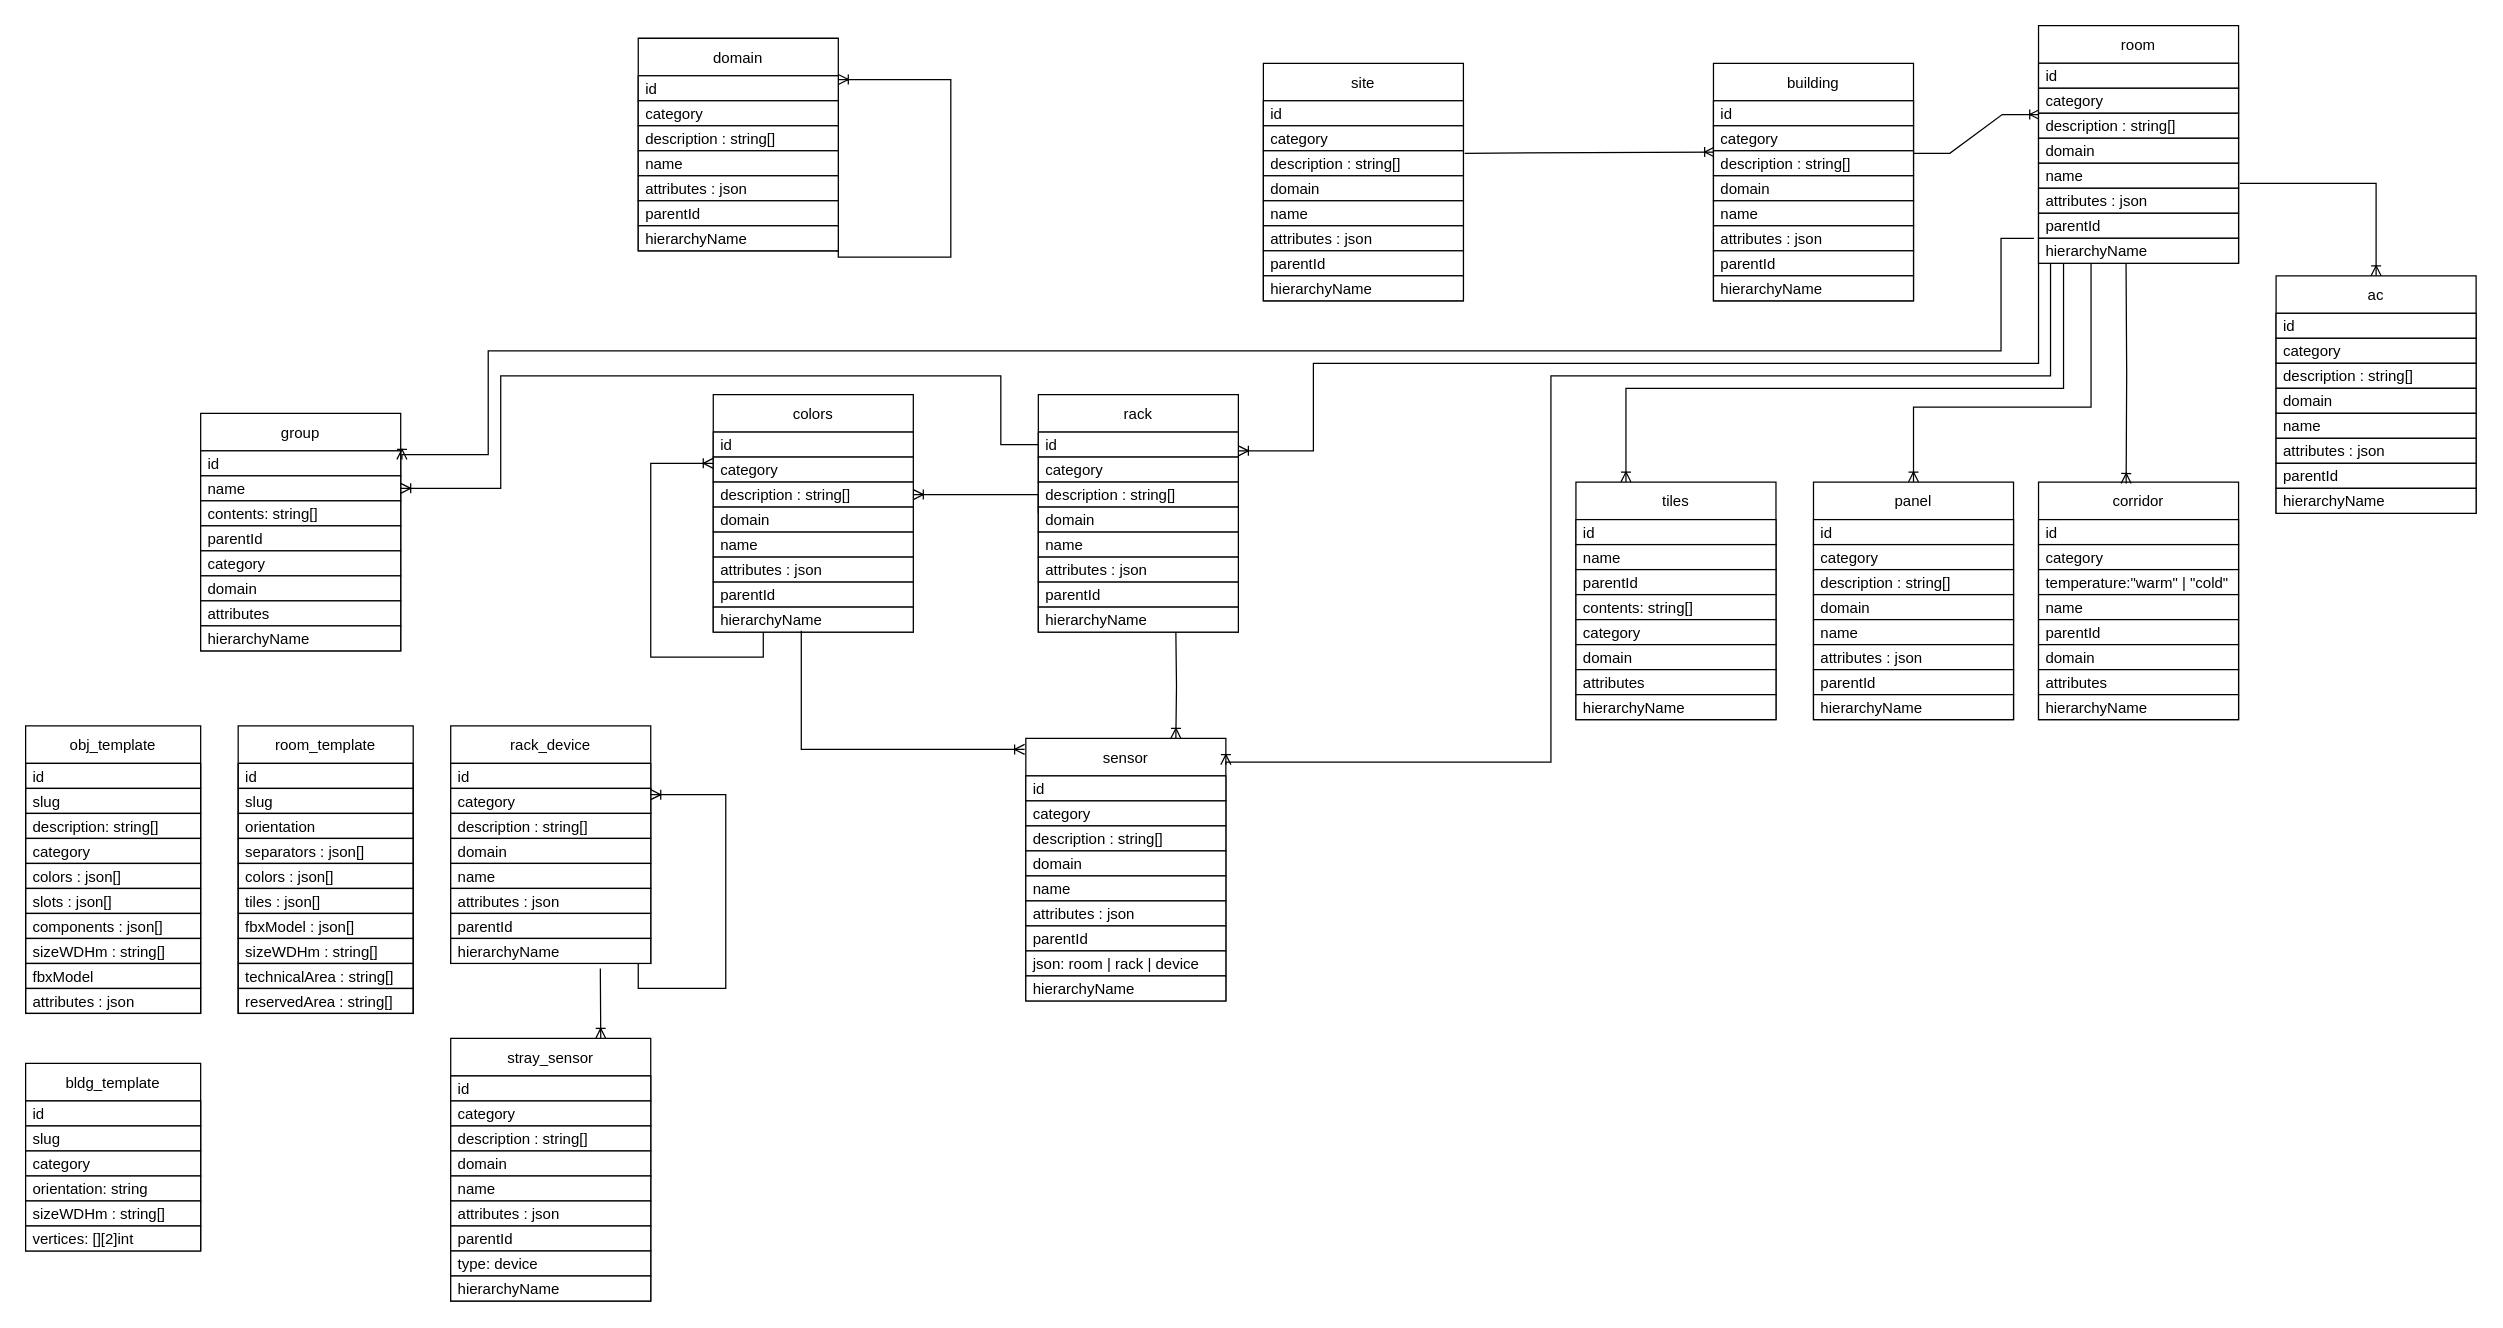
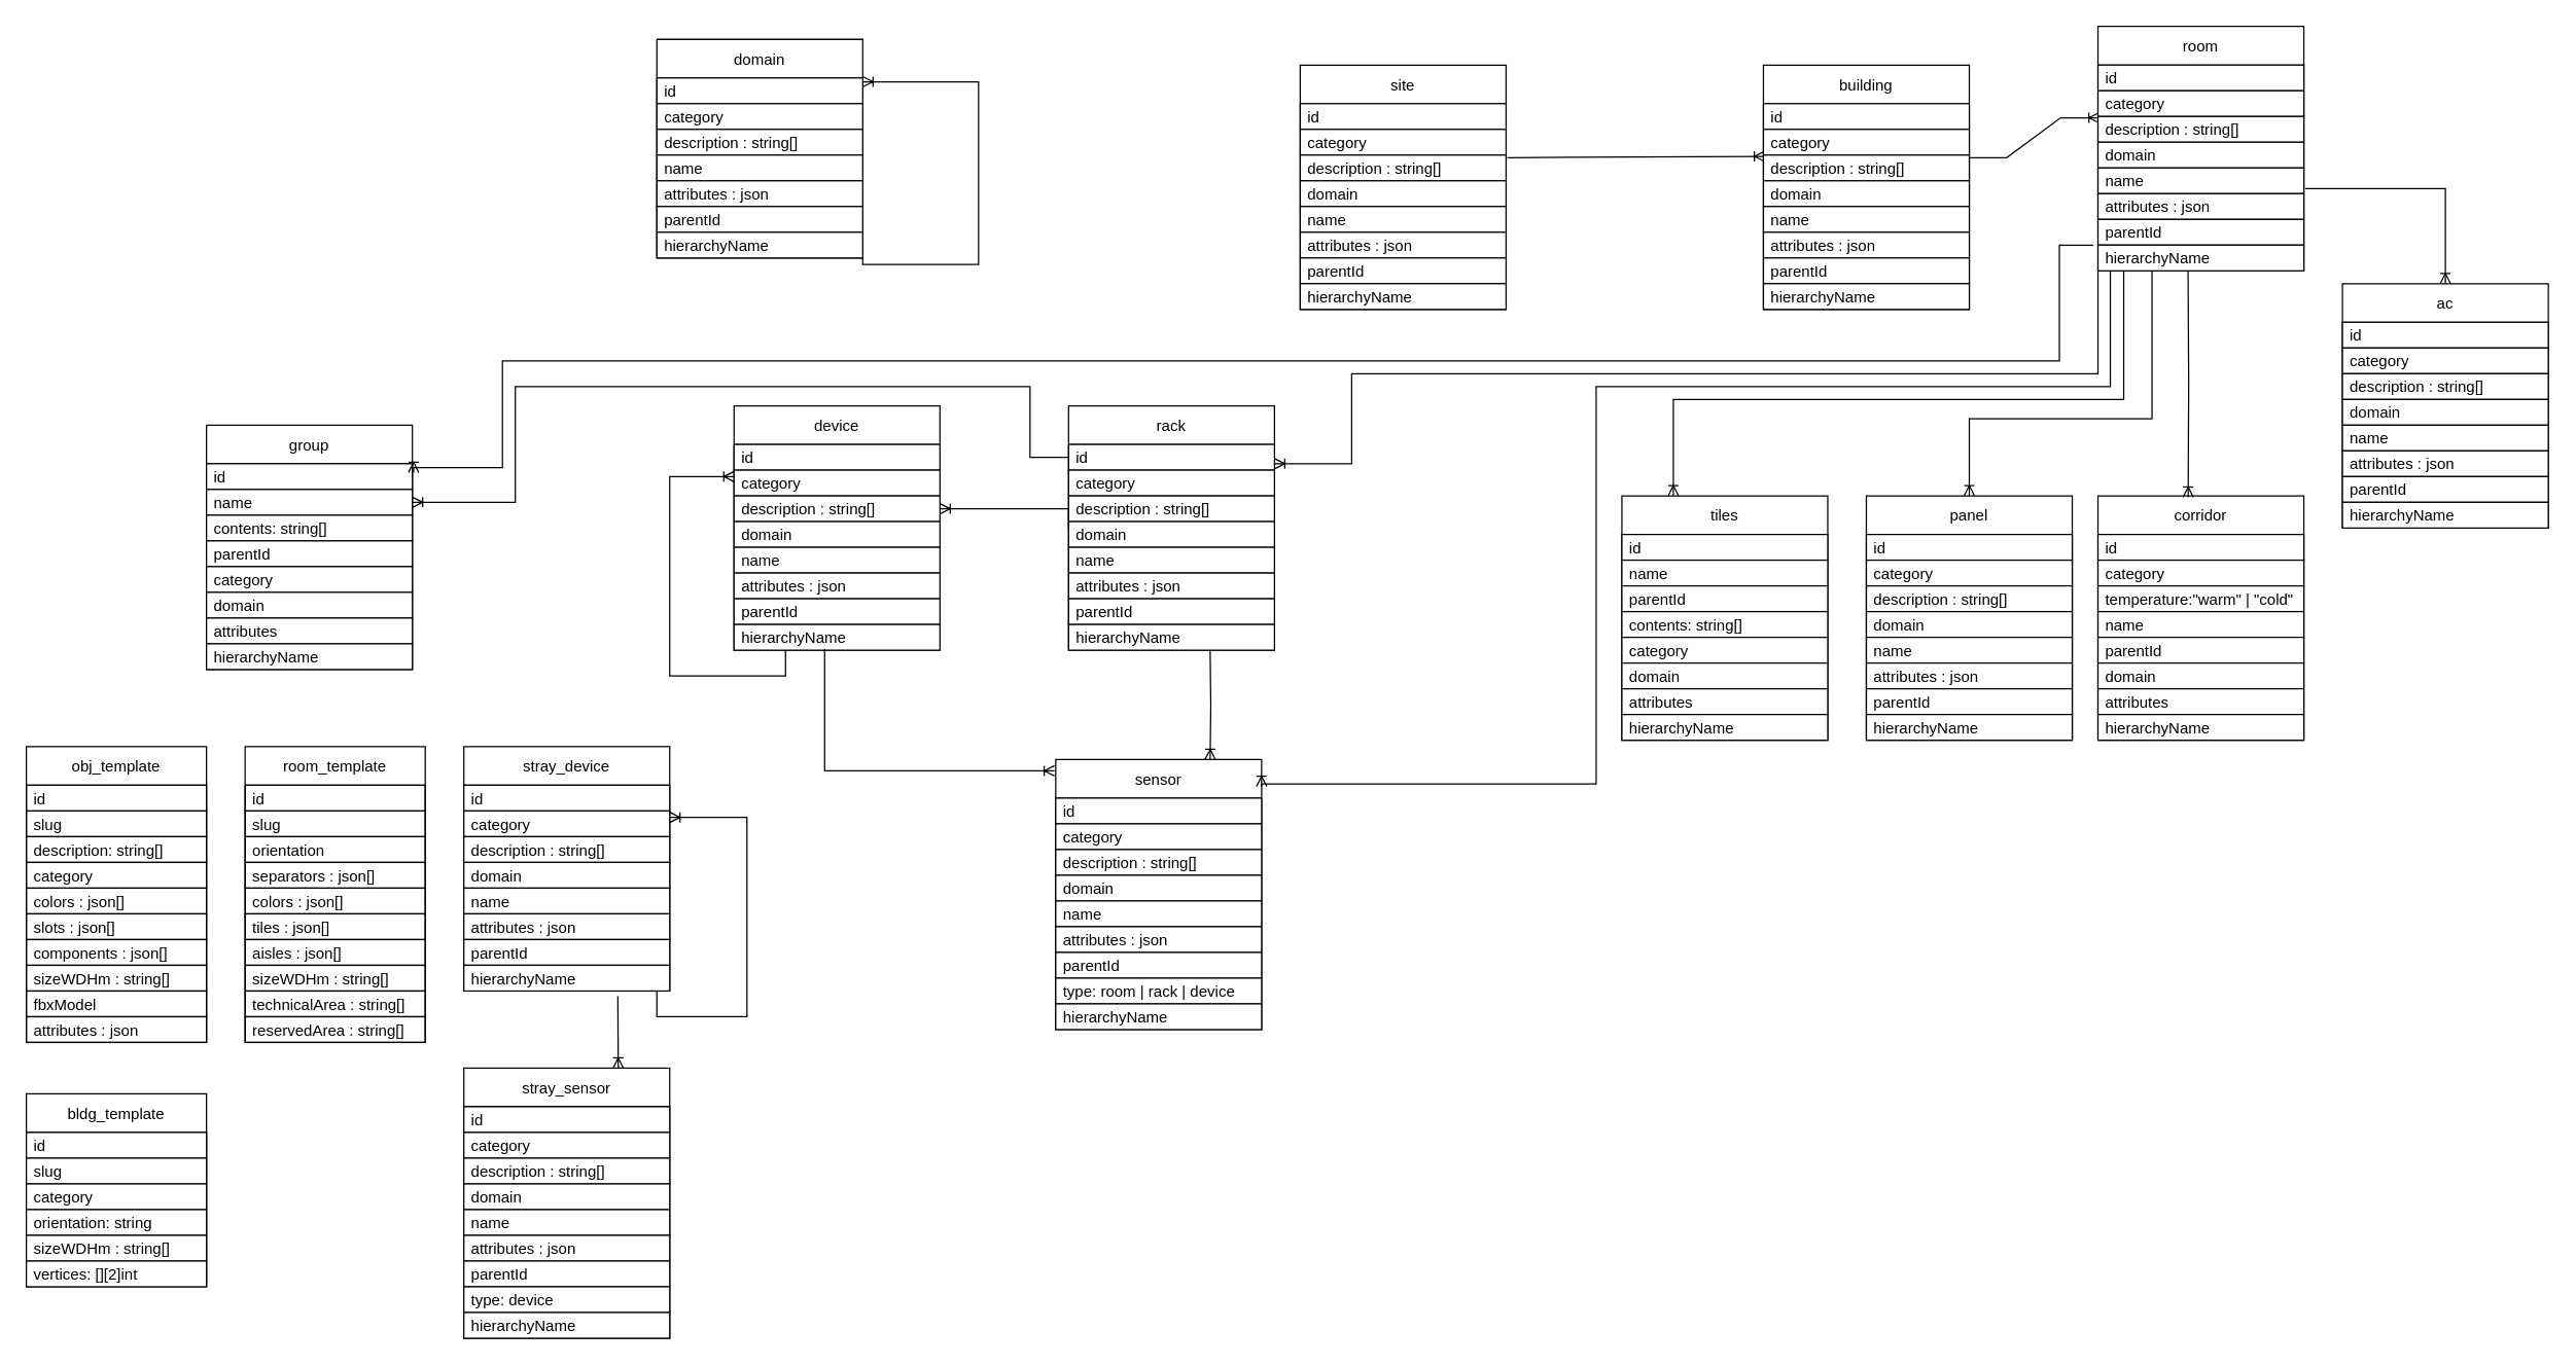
- <mxCell id="55" value="colors" style="swimlane;fontStyle=0;childLayout=stackLayout;horizontal=1;startSize=30;horizontalStack=0;resizeParent=1;resizeParentMax=0;resizeLast=0;collapsible=1;marginBottom=0;fillColor=default;strokeColor=default;fontColor=default;" parent="1" vertex="1"><mxGeometry x="570" y="315" width="160" height="190" as="geometry"><mxRectangle x="-50" y="20" width="70" height="30" as="alternateBounds" /></mxGeometry></mxCell>
+ <mxCell id="55" value="device" style="swimlane;fontStyle=0;childLayout=stackLayout;horizontal=1;startSize=30;horizontalStack=0;resizeParent=1;resizeParentMax=0;resizeLast=0;collapsible=1;marginBottom=0;fillColor=default;strokeColor=default;fontColor=default;" parent="1" vertex="1"><mxGeometry x="570" y="315" width="160" height="190" as="geometry"><mxRectangle x="-50" y="20" width="70" height="30" as="alternateBounds" /></mxGeometry></mxCell>
- <mxCell id="147" value="rack_device" style="swimlane;fontStyle=0;childLayout=stackLayout;horizontal=1;startSize=30;horizontalStack=0;resizeParent=1;resizeParentMax=0;resizeLast=0;collapsible=1;marginBottom=0;fillColor=default;strokeColor=default;fontColor=default;" parent="1" vertex="1"><mxGeometry x="360" y="580" width="160" height="190" as="geometry"><mxRectangle x="-50" y="20" width="70" height="30" as="alternateBounds" /></mxGeometry></mxCell>
+ <mxCell id="147" value="stray_device" style="swimlane;fontStyle=0;childLayout=stackLayout;horizontal=1;startSize=30;horizontalStack=0;resizeParent=1;resizeParentMax=0;resizeLast=0;collapsible=1;marginBottom=0;fillColor=default;strokeColor=default;fontColor=default;" parent="1" vertex="1"><mxGeometry x="360" y="580" width="160" height="190" as="geometry"><mxRectangle x="-50" y="20" width="70" height="30" as="alternateBounds" /></mxGeometry></mxCell>
- <mxCell id="11" value="fbxModel : json[]" style="text;strokeColor=default;fillColor=none;align=left;verticalAlign=middle;spacingLeft=4;spacingRight=4;overflow=hidden;points=[[0,0.5],[1,0.5]];portConstraint=eastwest;rotatable=0;fontColor=default;" parent="4" vertex="1"><mxGeometry y="150" width="140" height="20" as="geometry" /></mxCell>
+ <mxCell id="11" value="aisles : json[]" style="text;strokeColor=default;fillColor=none;align=left;verticalAlign=middle;spacingLeft=4;spacingRight=4;overflow=hidden;points=[[0,0.5],[1,0.5]];portConstraint=eastwest;rotatable=0;fontColor=default;" parent="4" vertex="1"><mxGeometry y="150" width="140" height="20" as="geometry" /></mxCell>
- <mxCell id="85" value="json: room | rack | device" style="text;strokeColor=default;fillColor=default;align=left;verticalAlign=middle;spacingLeft=4;spacingRight=4;overflow=hidden;points=[[0,0.5],[1,0.5]];portConstraint=eastwest;rotatable=0;fontColor=default;" parent="77" vertex="1"><mxGeometry y="170" width="160" height="20" as="geometry" /></mxCell>
+ <mxCell id="85" value="type: room | rack | device" style="text;strokeColor=default;fillColor=default;align=left;verticalAlign=middle;spacingLeft=4;spacingRight=4;overflow=hidden;points=[[0,0.5],[1,0.5]];portConstraint=eastwest;rotatable=0;fontColor=default;" parent="77" vertex="1"><mxGeometry y="170" width="160" height="20" as="geometry" /></mxCell>
